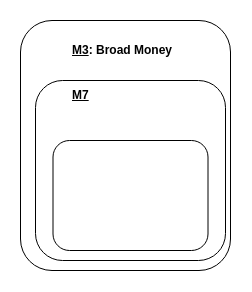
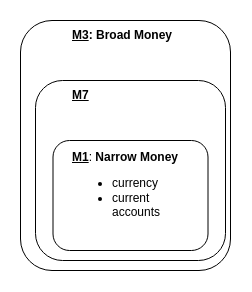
- <mxCell id="7" value="&lt;u&gt;M3&lt;/u&gt;: Broad Money" style="text;strokeColor=none;align=left;fillColor=none;html=1;verticalAlign=middle;whiteSpace=wrap;rounded=0;fontStyle=1" vertex="1" parent="1"><mxGeometry x="70" y="35" width="110" height="30" as="geometry" /></mxCell>
+ <mxCell id="7" value="&lt;u&gt;M3&lt;/u&gt;: Broad Money" style="text;strokeColor=none;align=left;fillColor=none;html=1;verticalAlign=middle;whiteSpace=wrap;rounded=0;fontStyle=1" vertex="1" parent="1"><mxGeometry x="70" y="20" width="110" height="30" as="geometry" /></mxCell>
+ <mxCell id="5" value="&lt;u&gt;&lt;b&gt;M1&lt;/b&gt;&lt;/u&gt;: &lt;b&gt;Narrow Money&lt;/b&gt;&lt;br&gt;&lt;ul style=&quot;&quot;&gt;&lt;li style=&quot;&quot;&gt;currency&lt;/li&gt;&lt;li style=&quot;&quot;&gt;current accounts&lt;/li&gt;&lt;/ul&gt;" style="text;strokeColor=none;align=left;fillColor=none;html=1;verticalAlign=middle;whiteSpace=wrap;rounded=0;" parent="1" vertex="1"><mxGeometry x="70" y="140" width="130" height="100" as="geometry" /></mxCell>
